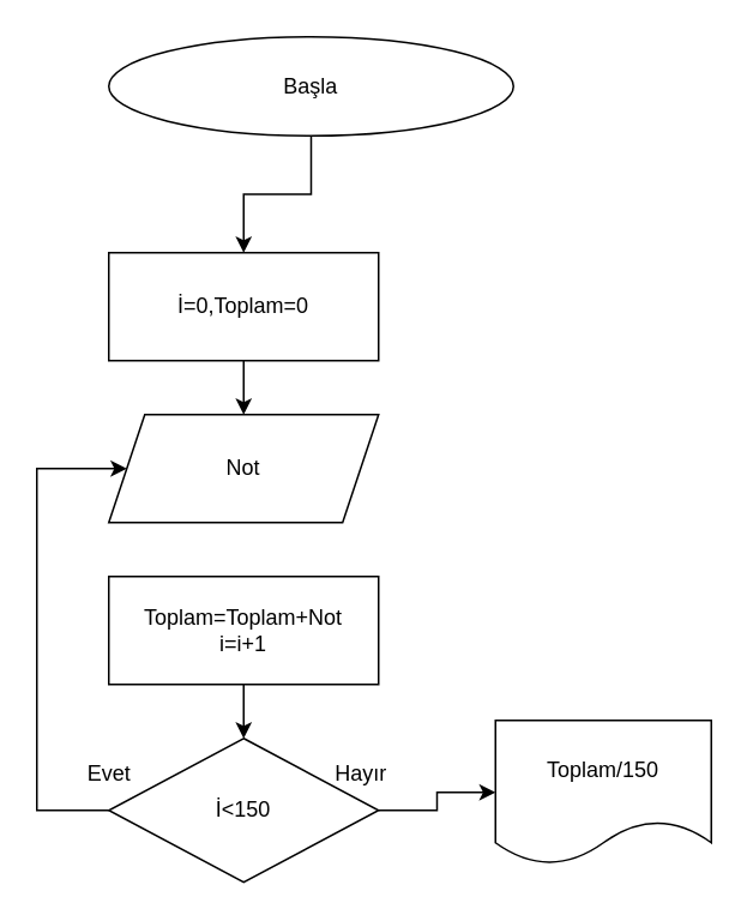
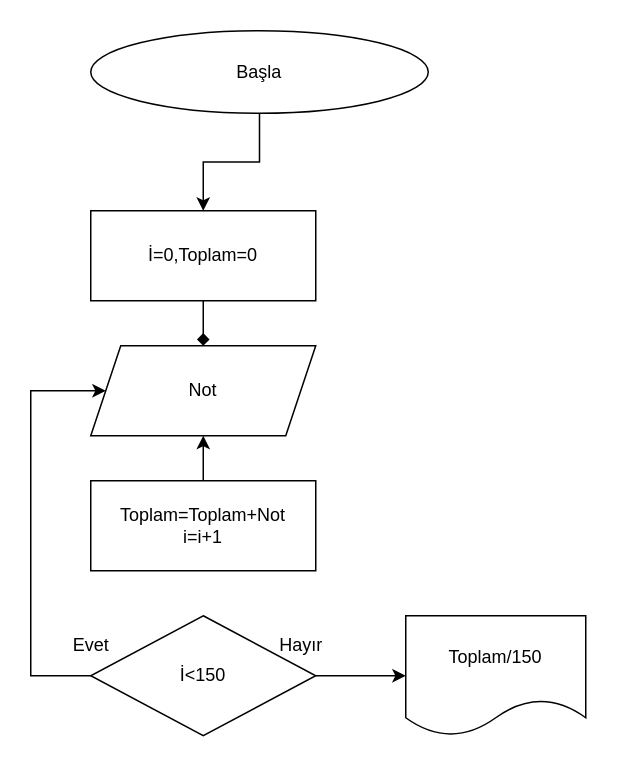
- <mxCell id="10" value="" style="edgeStyle=orthogonalEdgeStyle;rounded=0;orthogonalLoop=1;jettySize=auto;html=1;" parent="1" source="11" target="4" edge="1"><mxGeometry relative="1" as="geometry" /></mxCell>
+ <mxCell id="10" value="" style="edgeStyle=orthogonalEdgeStyle;rounded=0;orthogonalLoop=1;jettySize=auto;html=1;endArrow=diamond;" parent="1" source="11" target="4" edge="1"><mxGeometry relative="1" as="geometry" /></mxCell>
- <mxCell id="5" value="" style="edgeStyle=orthogonalEdgeStyle;rounded=0;orthogonalLoop=1;jettySize=auto;html=1;" parent="1" source="6" target="9" edge="1"><mxGeometry relative="1" as="geometry" /></mxCell>
+ <mxCell id="5" value="" style="edgeStyle=orthogonalEdgeStyle;rounded=0;orthogonalLoop=1;jettySize=auto;html=1;" parent="1" source="6" target="4" edge="1"><mxGeometry relative="1" as="geometry" /></mxCell>
- <mxCell id="14" value="Toplam/150" style="shape=document;whiteSpace=wrap;html=1;boundedLbl=1;" parent="1" vertex="1"><mxGeometry x="275" y="400" width="120" height="80" as="geometry" /></mxCell>
+ <mxCell id="14" value="Toplam/150" style="shape=document;whiteSpace=wrap;html=1;boundedLbl=1;" parent="1" vertex="1"><mxGeometry x="270" y="410" width="120" height="80" as="geometry" /></mxCell>
